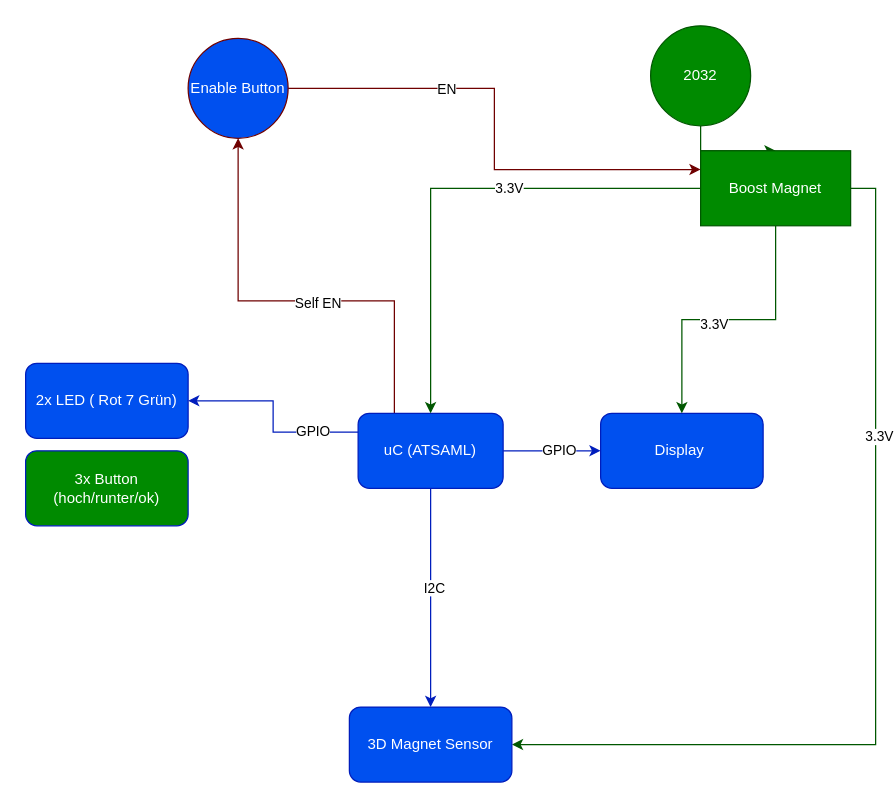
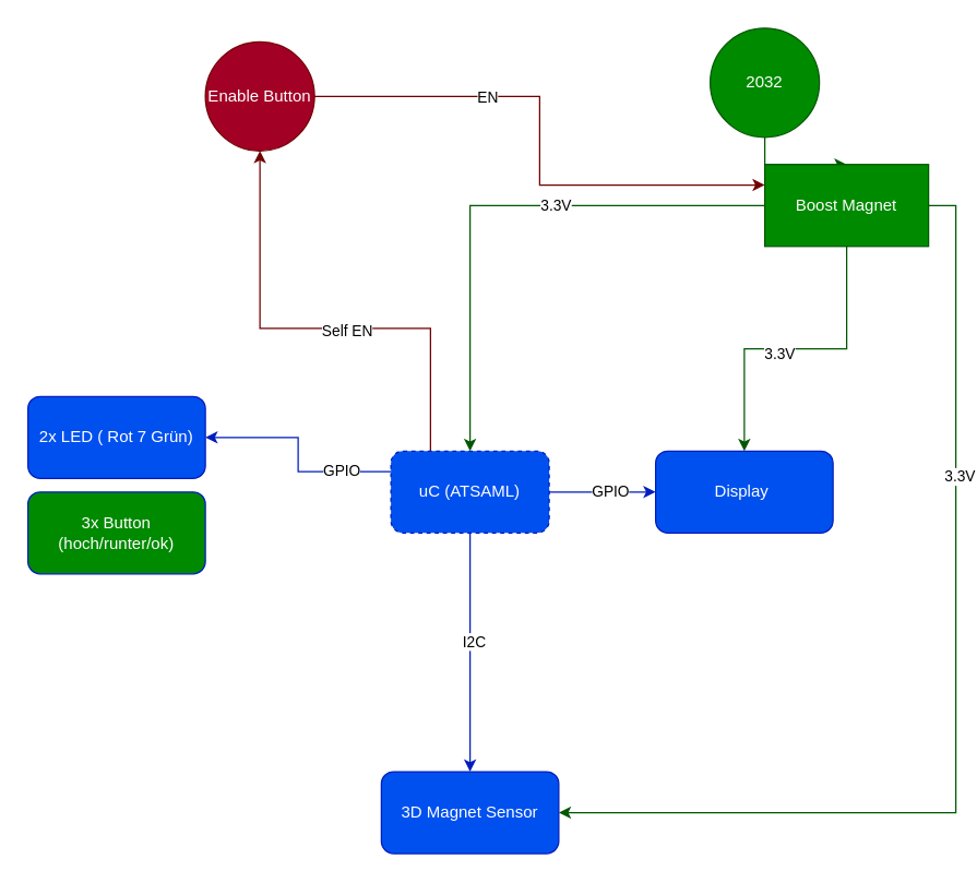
- <mxCell id="26" value="Enable Button" style="ellipse;whiteSpace=wrap;html=1;aspect=fixed;fillColor=#0050ef;fontColor=#ffffff;strokeColor=#6F0000;" vertex="1" parent="1"><mxGeometry x="150" y="30" width="80" height="80" as="geometry" /></mxCell>
+ <mxCell id="26" value="Enable Button" style="ellipse;whiteSpace=wrap;html=1;aspect=fixed;fillColor=#a20025;fontColor=#ffffff;strokeColor=#6F0000;" vertex="1" parent="1"><mxGeometry x="150" y="30" width="80" height="80" as="geometry" /></mxCell>
- <mxCell id="10" value="uC (ATSAML)" style="rounded=1;whiteSpace=wrap;html=1;fillColor=#0050ef;fontColor=#ffffff;strokeColor=#001DBC;" vertex="1" parent="1"><mxGeometry x="286" y="330" width="116" height="60" as="geometry" /></mxCell>
+ <mxCell id="10" value="uC (ATSAML)" style="rounded=1;whiteSpace=wrap;html=1;fillColor=#0050ef;fontColor=#ffffff;strokeColor=#001DBC;dashed=1;" vertex="1" parent="1"><mxGeometry x="286" y="330" width="116" height="60" as="geometry" /></mxCell>
